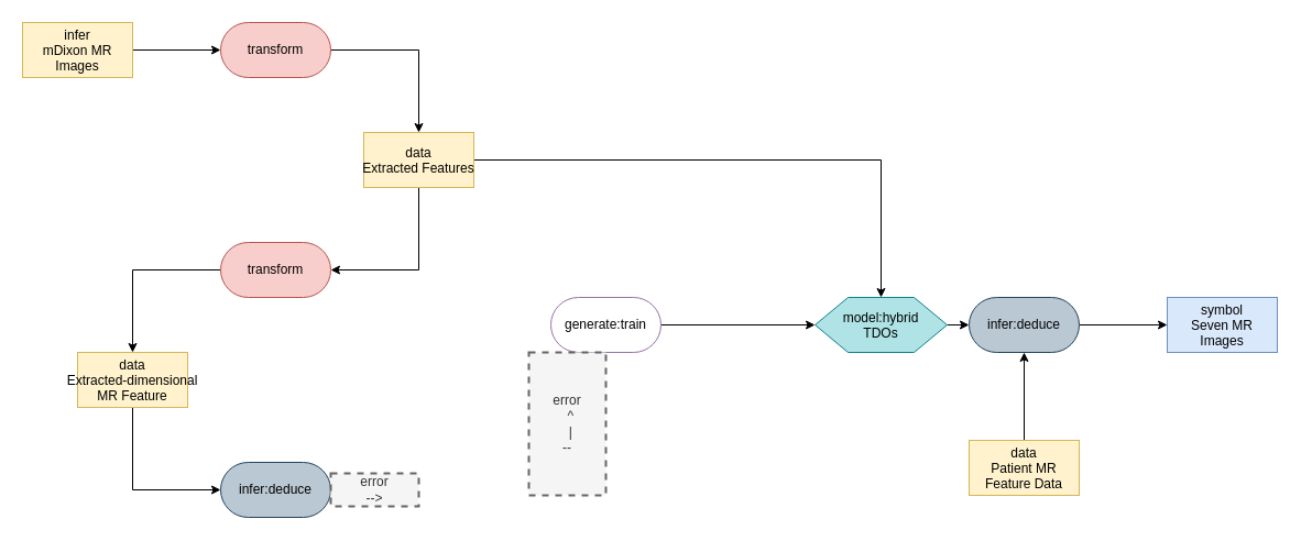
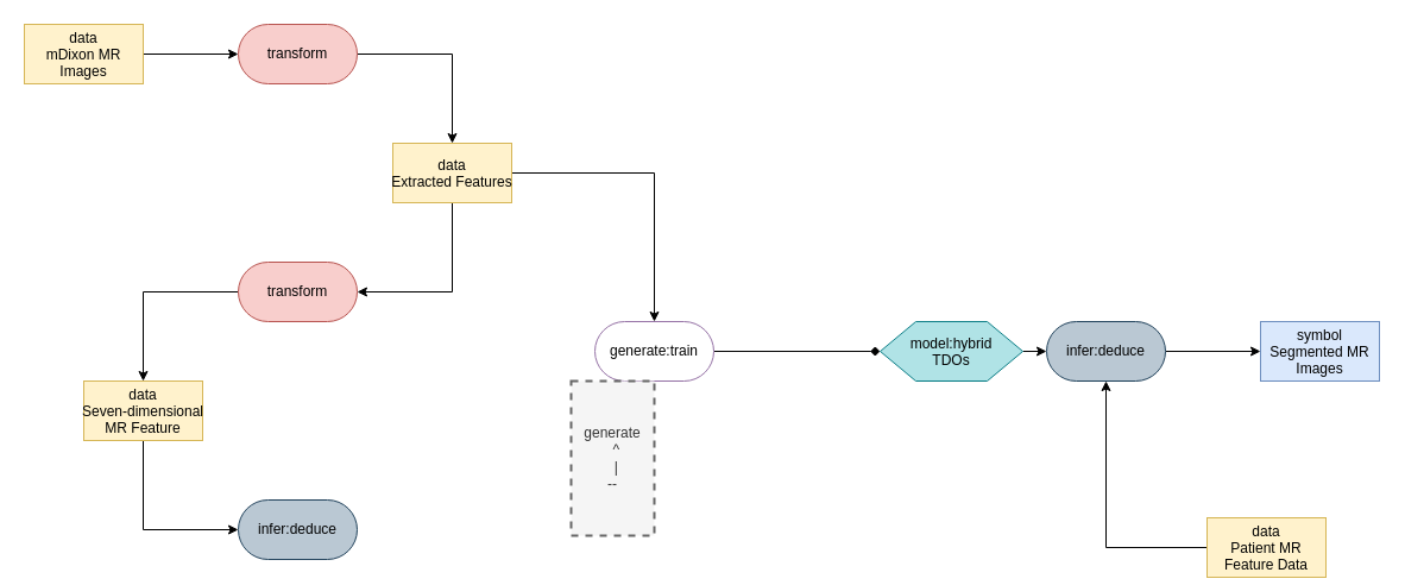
- <mxCell id="3" value="infer&#10;mDixon MR&#10;Images" style="rectangle;fillColor=#fff2cc;strokeColor=#d6b656;" name="data" vertex="1" parent="1"><mxGeometry x="20" y="20" width="100" height="50" as="geometry" /></mxCell>
+ <mxCell id="3" value="data&#10;mDixon MR&#10;Images" style="rectangle;fillColor=#fff2cc;strokeColor=#d6b656;" name="data" vertex="1" parent="1"><mxGeometry x="20" y="20" width="100" height="50" as="geometry" /></mxCell>
- <mxCell id="7" style="edgeStyle=orthogonalEdgeStyle;rounded=0;orthogonalLoop=1;jettySize=auto;html=1;exitX=1;exitY=0.5;exitDx=0;exitDy=0;" edge="1" parent="1" source="8" target="19"><mxGeometry relative="1" as="geometry" /></mxCell>
+ <mxCell id="7" style="edgeStyle=orthogonalEdgeStyle;rounded=0;orthogonalLoop=1;jettySize=auto;html=1;exitX=1;exitY=0.5;exitDx=0;exitDy=0;entryX=0.5;entryY=0;entryDx=0;entryDy=0;" edge="1" parent="1" source="8" target="16"><mxGeometry relative="1" as="geometry" /></mxCell>
- <mxCell id="24" value="symbol&#10;Seven MR&#10;Images" style="rectangle;fillColor=#dae8fc;strokeColor=#6c8ebf;" name="symbol" vertex="1" parent="1"><mxGeometry x="1060" y="270" width="100" height="50" as="geometry" /></mxCell>
+ <mxCell id="24" value="symbol&#10;Segmented MR&#10;Images" style="rectangle;fillColor=#dae8fc;strokeColor=#6c8ebf;" name="symbol" vertex="1" parent="1"><mxGeometry x="1060" y="270" width="100" height="50" as="geometry" /></mxCell>
- <mxCell id="15" style="edgeStyle=orthogonalEdgeStyle;rounded=0;orthogonalLoop=1;jettySize=auto;html=1;exitX=1;exitY=0.5;exitDx=0;exitDy=0;entryX=0;entryY=0.5;entryDx=0;entryDy=0;" edge="1" parent="1" source="16" target="19"><mxGeometry relative="1" as="geometry" /></mxCell>
+ <mxCell id="15" style="edgeStyle=orthogonalEdgeStyle;rounded=0;orthogonalLoop=1;jettySize=auto;html=1;exitX=1;exitY=0.5;exitDx=0;exitDy=0;entryX=0;entryY=0.5;entryDx=0;entryDy=0;endArrow=diamond;" edge="1" parent="1" source="16" target="19"><mxGeometry relative="1" as="geometry" /></mxCell>
- <mxCell id="12" value="data&#10;Extracted-dimensional&#10;MR Feature" style="rectangle;fillColor=#fff2cc;strokeColor=#d6b656;" name="data" vertex="1" parent="1"><mxGeometry x="70" y="320" width="100" height="50" as="geometry" /></mxCell>
+ <mxCell id="12" value="data&#10;Seven-dimensional&#10;MR Feature" style="rectangle;fillColor=#fff2cc;strokeColor=#d6b656;" name="data" vertex="1" parent="1"><mxGeometry x="70" y="320" width="100" height="50" as="geometry" /></mxCell>
- <mxCell id="17" value="&lt;div&gt;error&lt;/div&gt;&lt;div&gt;&amp;nbsp; ^&lt;/div&gt;&lt;div&gt;&amp;nbsp; |&lt;/div&gt;&lt;div&gt;--&lt;/div&gt;" style="text;html=1;align=center;verticalAlign=middle;whiteSpace=wrap;rounded=0;dashed=1;fillColor=#f5f5f5;fontColor=#333333;strokeColor=#666666;strokeWidth=2;" name="text" vertex="1" parent="1"><mxGeometry x="480" y="320" width="70" height="130" as="geometry" /></mxCell>
+ <mxCell id="17" value="&lt;div&gt;generate&lt;/div&gt;&lt;div&gt;&amp;nbsp; ^&lt;/div&gt;&lt;div&gt;&amp;nbsp; |&lt;/div&gt;&lt;div&gt;--&lt;/div&gt;" style="text;html=1;align=center;verticalAlign=middle;whiteSpace=wrap;rounded=0;dashed=1;fillColor=#f5f5f5;fontColor=#333333;strokeColor=#666666;strokeWidth=2;" name="text" vertex="1" parent="1"><mxGeometry x="480" y="320" width="70" height="130" as="geometry" /></mxCell>
- <mxCell id="23" value="data&#10;Patient MR&#10;Feature Data" style="rectangle;fillColor=#fff2cc;strokeColor=#d6b656;" name="data" vertex="1" parent="1"><mxGeometry x="880" y="400" width="100" height="50" as="geometry" /></mxCell>
+ <mxCell id="23" value="data&#10;Patient MR&#10;Feature Data" style="rectangle;fillColor=#fff2cc;strokeColor=#d6b656;" name="data" vertex="1" parent="1"><mxGeometry x="1015" y="435" width="100" height="50" as="geometry" /></mxCell>
- <mxCell id="14" value="&lt;div&gt;error&lt;/div&gt;&lt;div&gt;--&amp;gt;&lt;/div&gt;" style="text;html=1;align=center;verticalAlign=middle;whiteSpace=wrap;rounded=0;dashed=1;fillColor=#f5f5f5;fontColor=#333333;strokeColor=#666666;strokeWidth=2;" name="text" vertex="1" parent="1"><mxGeometry x="300" y="430" width="80" height="30" as="geometry" /></mxCell>
